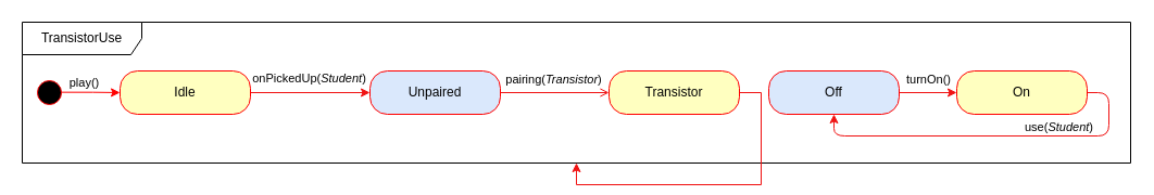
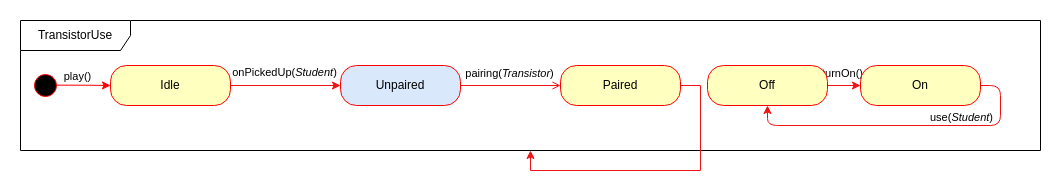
- <mxCell id="13" value="Transistor" style="rounded=1;whiteSpace=wrap;html=1;arcSize=40;fontColor=#000000;fillColor=#ffffc0;strokeColor=#ff0000;" parent="1" vertex="1"><mxGeometry x="560" y="65" width="120" height="40" as="geometry" /></mxCell>
+ <mxCell id="13" value="Paired" style="rounded=1;whiteSpace=wrap;html=1;arcSize=40;fontColor=#000000;fillColor=#ffffc0;strokeColor=#ff0000;" parent="1" vertex="1"><mxGeometry x="560" y="65" width="120" height="40" as="geometry" /></mxCell>
- <mxCell id="16" value="Off" style="rounded=1;whiteSpace=wrap;html=1;arcSize=40;fontColor=#000000;fillColor=#dae8fc;strokeColor=#ff0000;" parent="1" vertex="1"><mxGeometry x="707" y="65" width="120" height="40" as="geometry" /></mxCell>
+ <mxCell id="16" value="Off" style="rounded=1;whiteSpace=wrap;html=1;arcSize=40;fontColor=#000000;fillColor=#ffffc0;strokeColor=#ff0000;" parent="1" vertex="1"><mxGeometry x="707" y="65" width="120" height="40" as="geometry" /></mxCell>
- <mxCell id="19" value="On" style="rounded=1;whiteSpace=wrap;html=1;arcSize=40;fontColor=#000000;fillColor=#ffffc0;strokeColor=#ff0000;" parent="1" vertex="1"><mxGeometry x="880" y="65" width="120" height="40" as="geometry" /></mxCell>
+ <mxCell id="19" value="On" style="rounded=1;whiteSpace=wrap;html=1;arcSize=40;fontColor=#000000;fillColor=#ffffc0;strokeColor=#ff0000;" parent="1" vertex="1"><mxGeometry x="860" y="65" width="120" height="40" as="geometry" /></mxCell>
